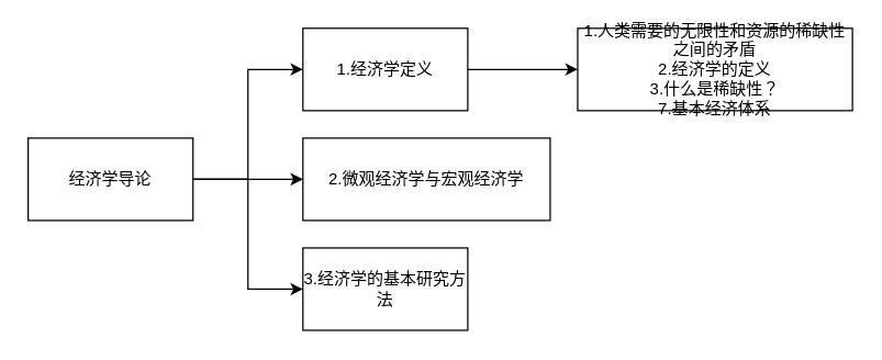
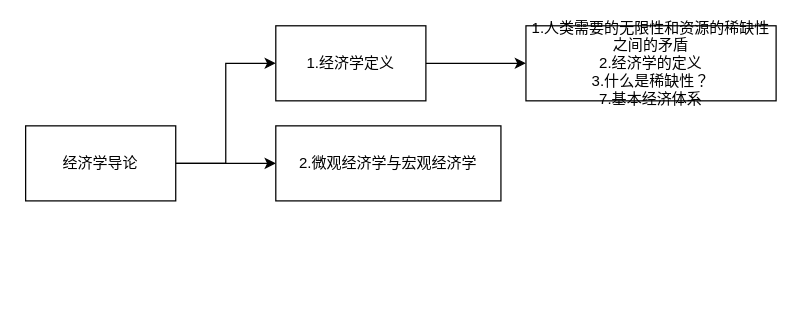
- <mxCell id="4" style="edgeStyle=orthogonalEdgeStyle;rounded=0;orthogonalLoop=1;jettySize=auto;html=1;entryX=0;entryY=0.5;entryDx=0;entryDy=0;" parent="1" source="5" target="8" edge="1"><mxGeometry relative="1" as="geometry" /></mxCell>
- <mxCell id="8" value="3.经济学的基本研究方法" style="rounded=0;whiteSpace=wrap;html=1;" parent="1" vertex="1"><mxGeometry x="220" y="180" width="120" height="60" as="geometry" /></mxCell>
